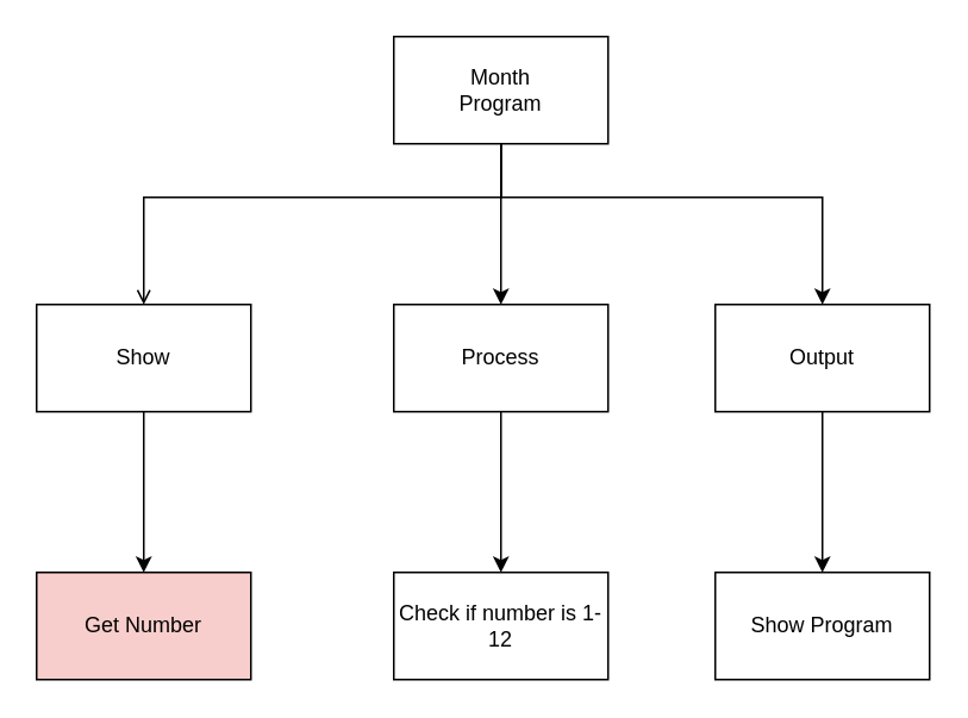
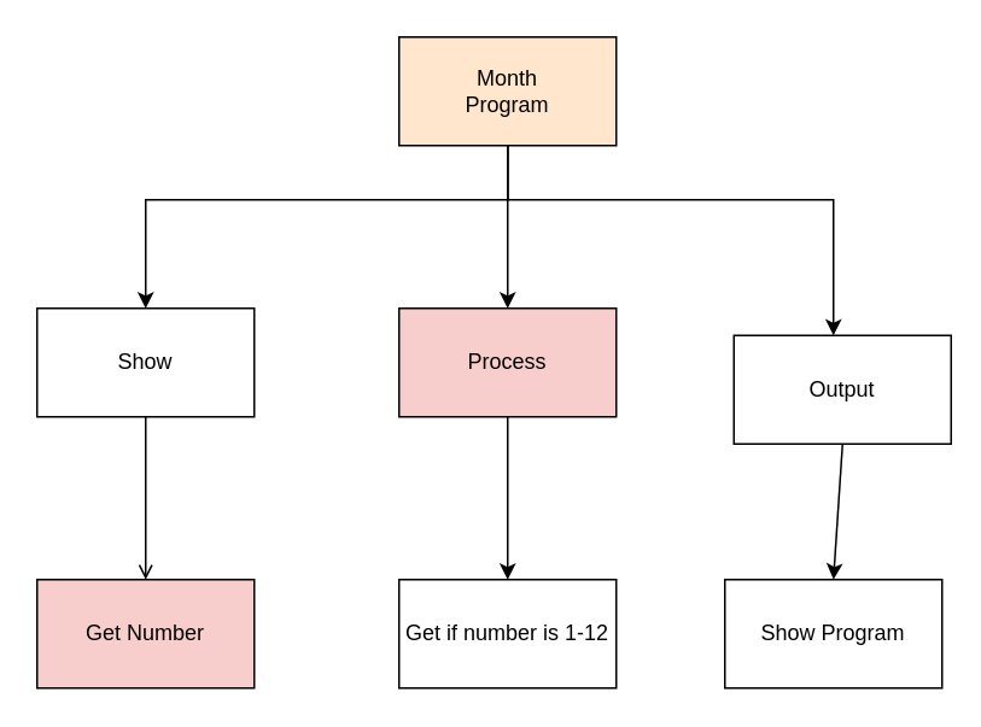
- <mxCell id="5" value="Month&lt;br&gt;Program" style="rounded=0;whiteSpace=wrap;html=1;" parent="1" vertex="1"><mxGeometry x="220" y="20" width="120" height="60" as="geometry" /></mxCell>
+ <mxCell id="5" value="Month&lt;br&gt;Program" style="rounded=0;whiteSpace=wrap;html=1;fillColor=#ffe6cc;" parent="1" vertex="1"><mxGeometry x="220" y="20" width="120" height="60" as="geometry" /></mxCell>
- <mxCell id="3" style="edgeStyle=orthogonalEdgeStyle;rounded=0;jumpStyle=line;html=1;entryX=0.5;entryY=0;entryDx=0;entryDy=0;endArrow=open;" parent="1" source="5" target="7" edge="1"><mxGeometry relative="1" as="geometry"><Array as="points"><mxPoint x="280" y="110" /><mxPoint x="80" y="110" /><mxPoint x="80" y="160" /></Array></mxGeometry></mxCell>
+ <mxCell id="3" style="edgeStyle=orthogonalEdgeStyle;rounded=0;jumpStyle=line;html=1;entryX=0.5;entryY=0;entryDx=0;entryDy=0;" parent="1" source="5" target="7" edge="1"><mxGeometry relative="1" as="geometry"><Array as="points"><mxPoint x="280" y="110" /><mxPoint x="80" y="110" /><mxPoint x="80" y="160" /></Array></mxGeometry></mxCell>
- <mxCell id="9" value="Process" style="rounded=0;whiteSpace=wrap;html=1;" parent="1" vertex="1"><mxGeometry x="220" y="170" width="120" height="60" as="geometry" /></mxCell>
+ <mxCell id="9" value="Process" style="rounded=0;whiteSpace=wrap;html=1;fillColor=#f8cecc;" parent="1" vertex="1"><mxGeometry x="220" y="170" width="120" height="60" as="geometry" /></mxCell>
- <mxCell id="11" value="Output" style="rounded=0;whiteSpace=wrap;html=1;" parent="1" vertex="1"><mxGeometry x="400" y="170" width="120" height="60" as="geometry" /></mxCell>
+ <mxCell id="11" value="Output" style="rounded=0;whiteSpace=wrap;html=1;" parent="1" vertex="1"><mxGeometry x="405" y="185" width="120" height="60" as="geometry" /></mxCell>
- <mxCell id="6" style="edgeStyle=none;html=1;exitX=0.5;exitY=1;exitDx=0;exitDy=0;entryX=0.5;entryY=0;entryDx=0;entryDy=0;" parent="1" source="7" target="12" edge="1"><mxGeometry relative="1" as="geometry"><Array as="points" /></mxGeometry></mxCell>
+ <mxCell id="6" style="edgeStyle=none;html=1;exitX=0.5;exitY=1;exitDx=0;exitDy=0;entryX=0.5;entryY=0;entryDx=0;entryDy=0;endArrow=open;" parent="1" source="7" target="12" edge="1"><mxGeometry relative="1" as="geometry"><Array as="points" /></mxGeometry></mxCell>
- <mxCell id="14" value="Check if number is 1-12" style="rounded=0;whiteSpace=wrap;html=1;" parent="1" vertex="1"><mxGeometry x="220" y="320" width="120" height="60" as="geometry" /></mxCell>
+ <mxCell id="14" value="Get if number is 1-12" style="rounded=0;whiteSpace=wrap;html=1;" parent="1" vertex="1"><mxGeometry x="220" y="320" width="120" height="60" as="geometry" /></mxCell>
